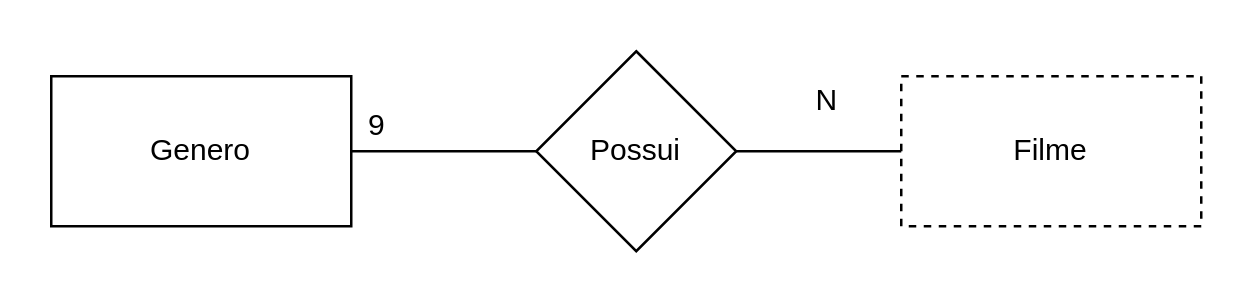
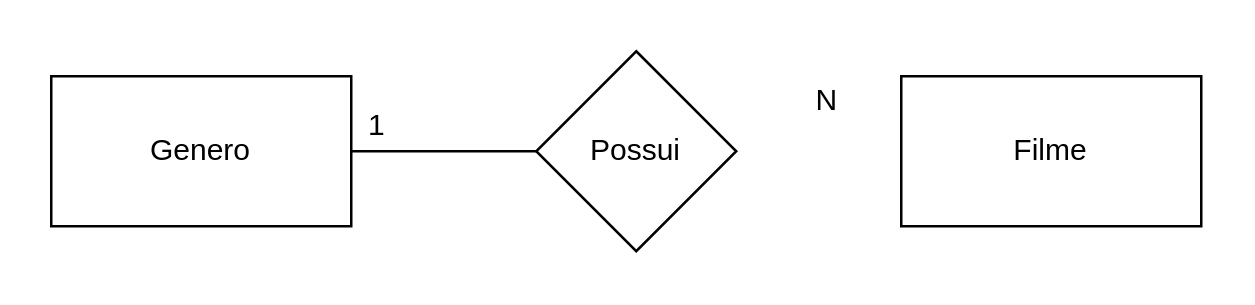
- <mxCell id="7" value="9" style="text;html=1;align=center;verticalAlign=middle;resizable=0;points=[];autosize=1;" vertex="1" parent="1"><mxGeometry x="140" y="40" width="20" height="20" as="geometry" /></mxCell>
+ <mxCell id="7" value="1" style="text;html=1;align=center;verticalAlign=middle;resizable=0;points=[];autosize=1;" vertex="1" parent="1"><mxGeometry x="140" y="40" width="20" height="20" as="geometry" /></mxCell>
- <mxCell id="6" value="" style="endArrow=none;html=1;exitX=1;exitY=0.5;exitDx=0;exitDy=0;entryX=0;entryY=0.5;entryDx=0;entryDy=0;" edge="1" parent="1" source="4" target="5"><mxGeometry width="50" height="50" relative="1" as="geometry"><mxPoint x="230" y="80" as="sourcePoint" /><mxPoint x="369" y="60" as="targetPoint" /></mxGeometry></mxCell>
- <mxCell id="5" value="Filme" style="rounded=0;whiteSpace=wrap;html=1;dashed=1;" vertex="1" parent="1"><mxGeometry x="360" y="30" width="120" height="60" as="geometry" /></mxCell>
+ <mxCell id="5" value="Filme" style="rounded=0;whiteSpace=wrap;html=1;" vertex="1" parent="1"><mxGeometry x="360" y="30" width="120" height="60" as="geometry" /></mxCell>
